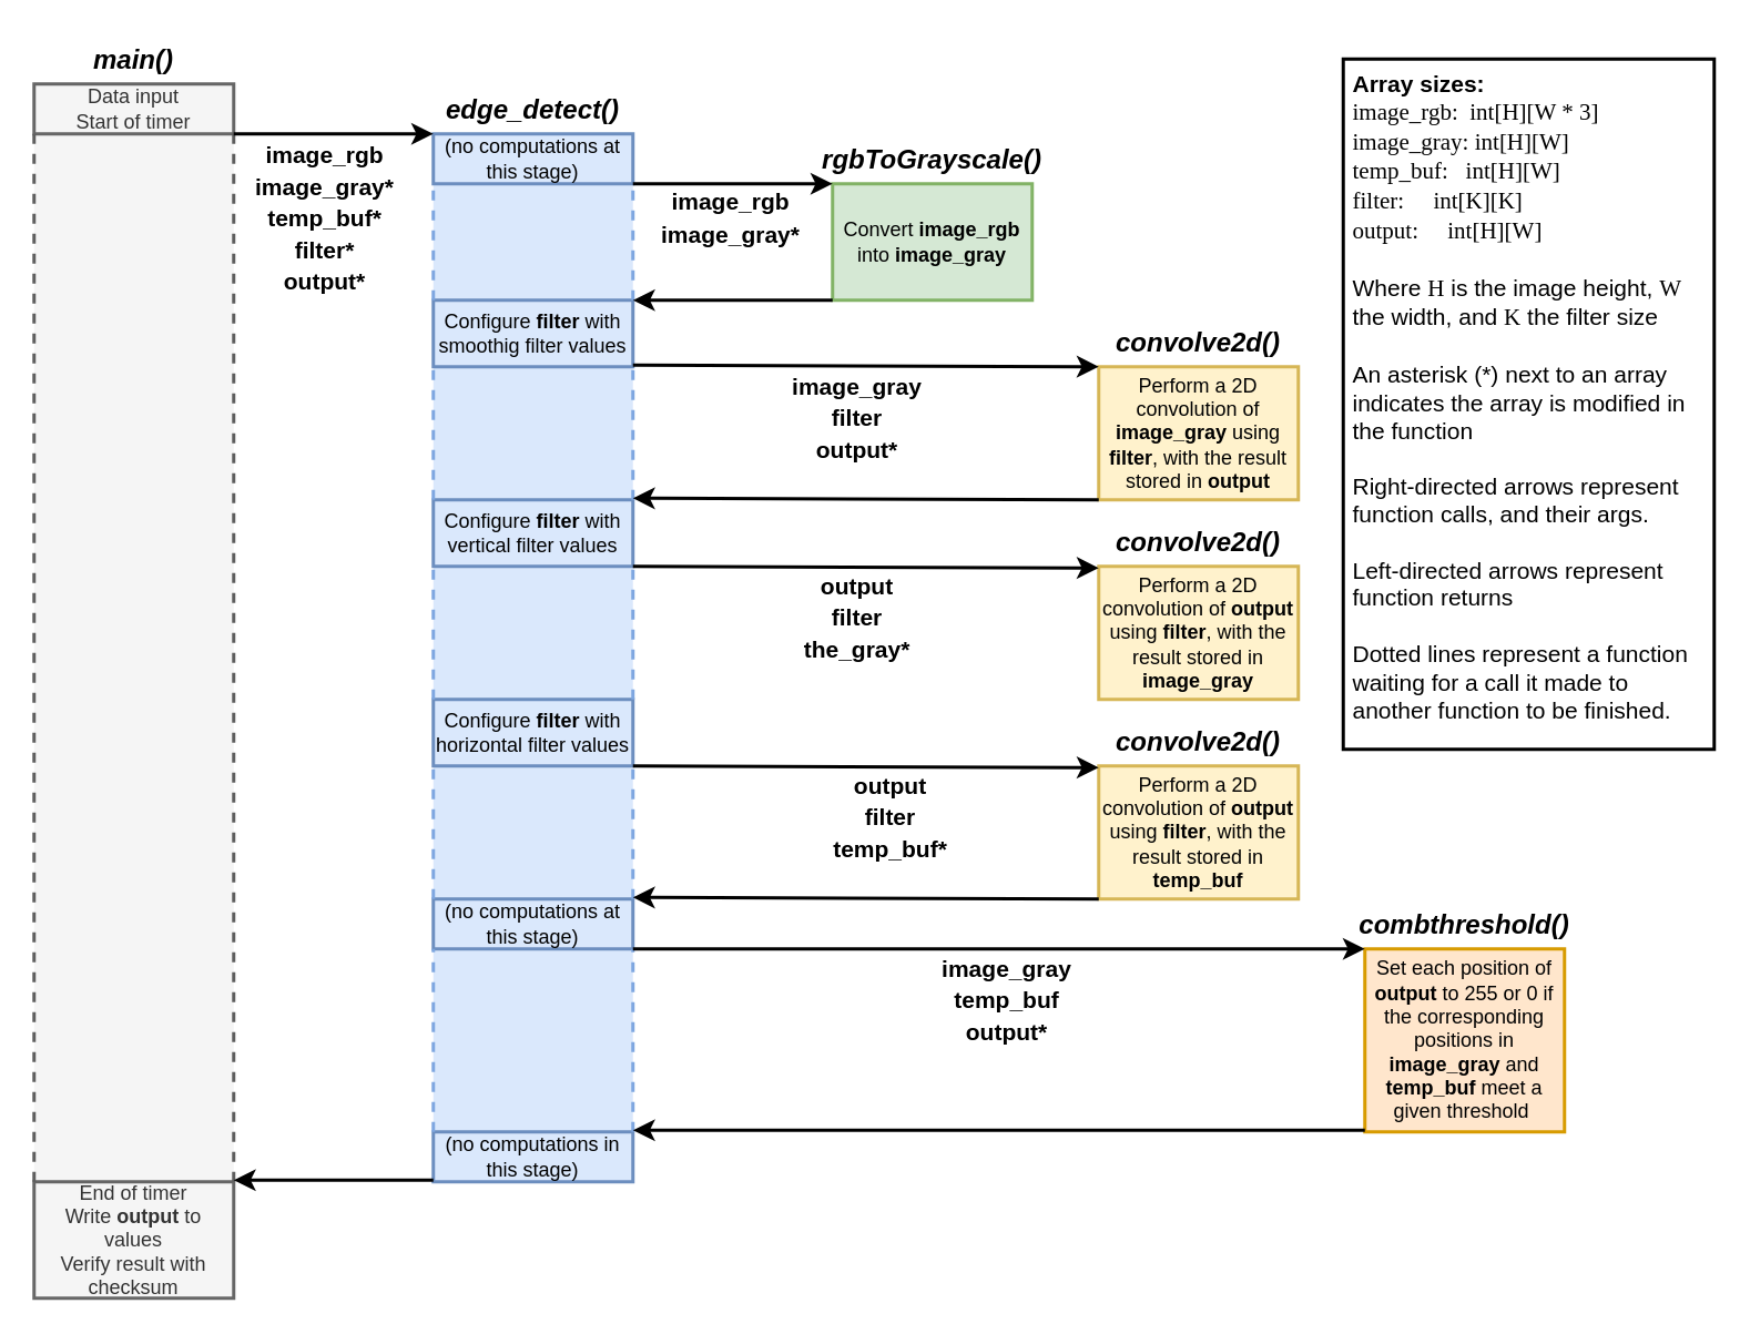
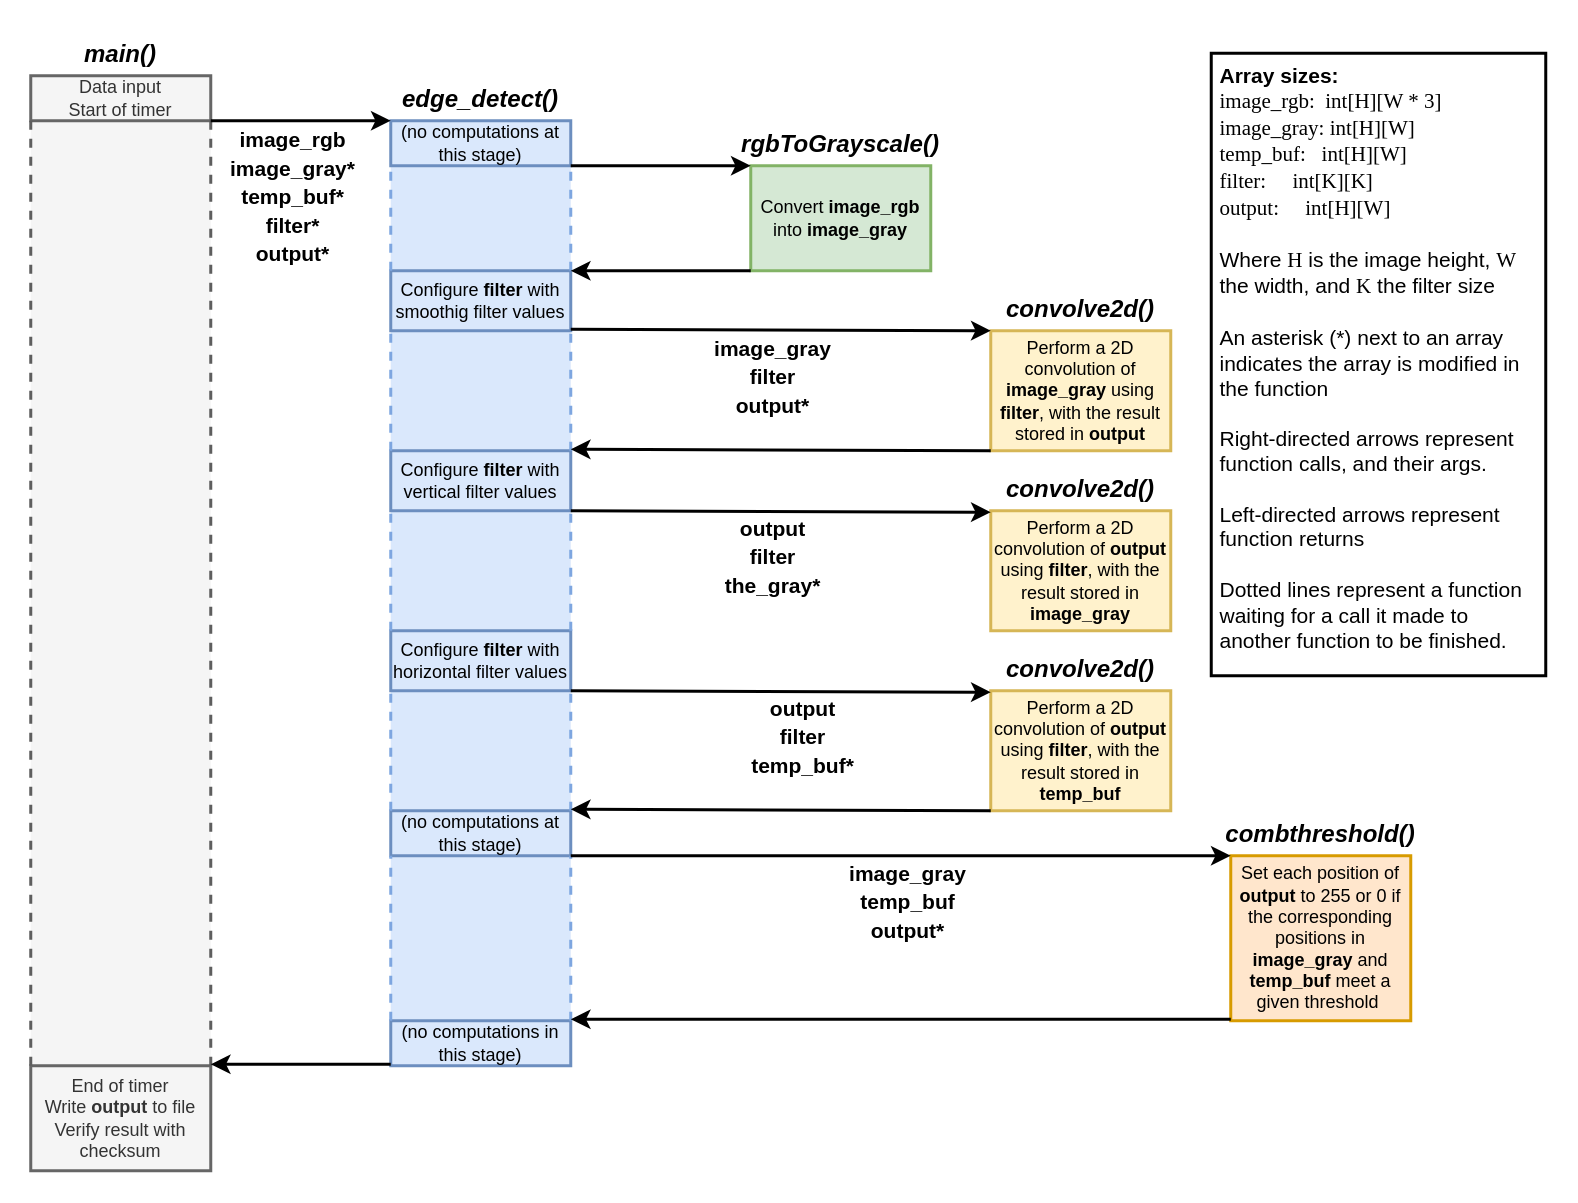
- <mxCell id="54" value="&lt;b style=&quot;font-size: 14px;&quot;&gt;image_rgb&lt;br&gt;image_gray*&lt;br&gt;&lt;/b&gt;" style="text;html=1;strokeColor=none;fillColor=none;align=center;verticalAlign=middle;whiteSpace=wrap;rounded=0;fontSize=16;" parent="1" vertex="1"><mxGeometry x="394" y="105" width="90" height="50" as="geometry" /></mxCell>
- <mxCell id="24" value="End of timer&lt;br&gt;Write &lt;b&gt;output &lt;/b&gt;to values&lt;br&gt;Verify result with checksum" style="rounded=0;whiteSpace=wrap;html=1;strokeWidth=2;fillColor=#f5f5f5;fontColor=#333333;strokeColor=#666666;" parent="1" vertex="1"><mxGeometry x="20" y="710" width="120" height="70" as="geometry" /></mxCell>
+ <mxCell id="24" value="End of timer&lt;br&gt;Write &lt;b&gt;output &lt;/b&gt;to file&lt;br&gt;Verify result with checksum" style="rounded=0;whiteSpace=wrap;html=1;strokeWidth=2;fillColor=#f5f5f5;fontColor=#333333;strokeColor=#666666;" parent="1" vertex="1"><mxGeometry x="20" y="710" width="120" height="70" as="geometry" /></mxCell>
